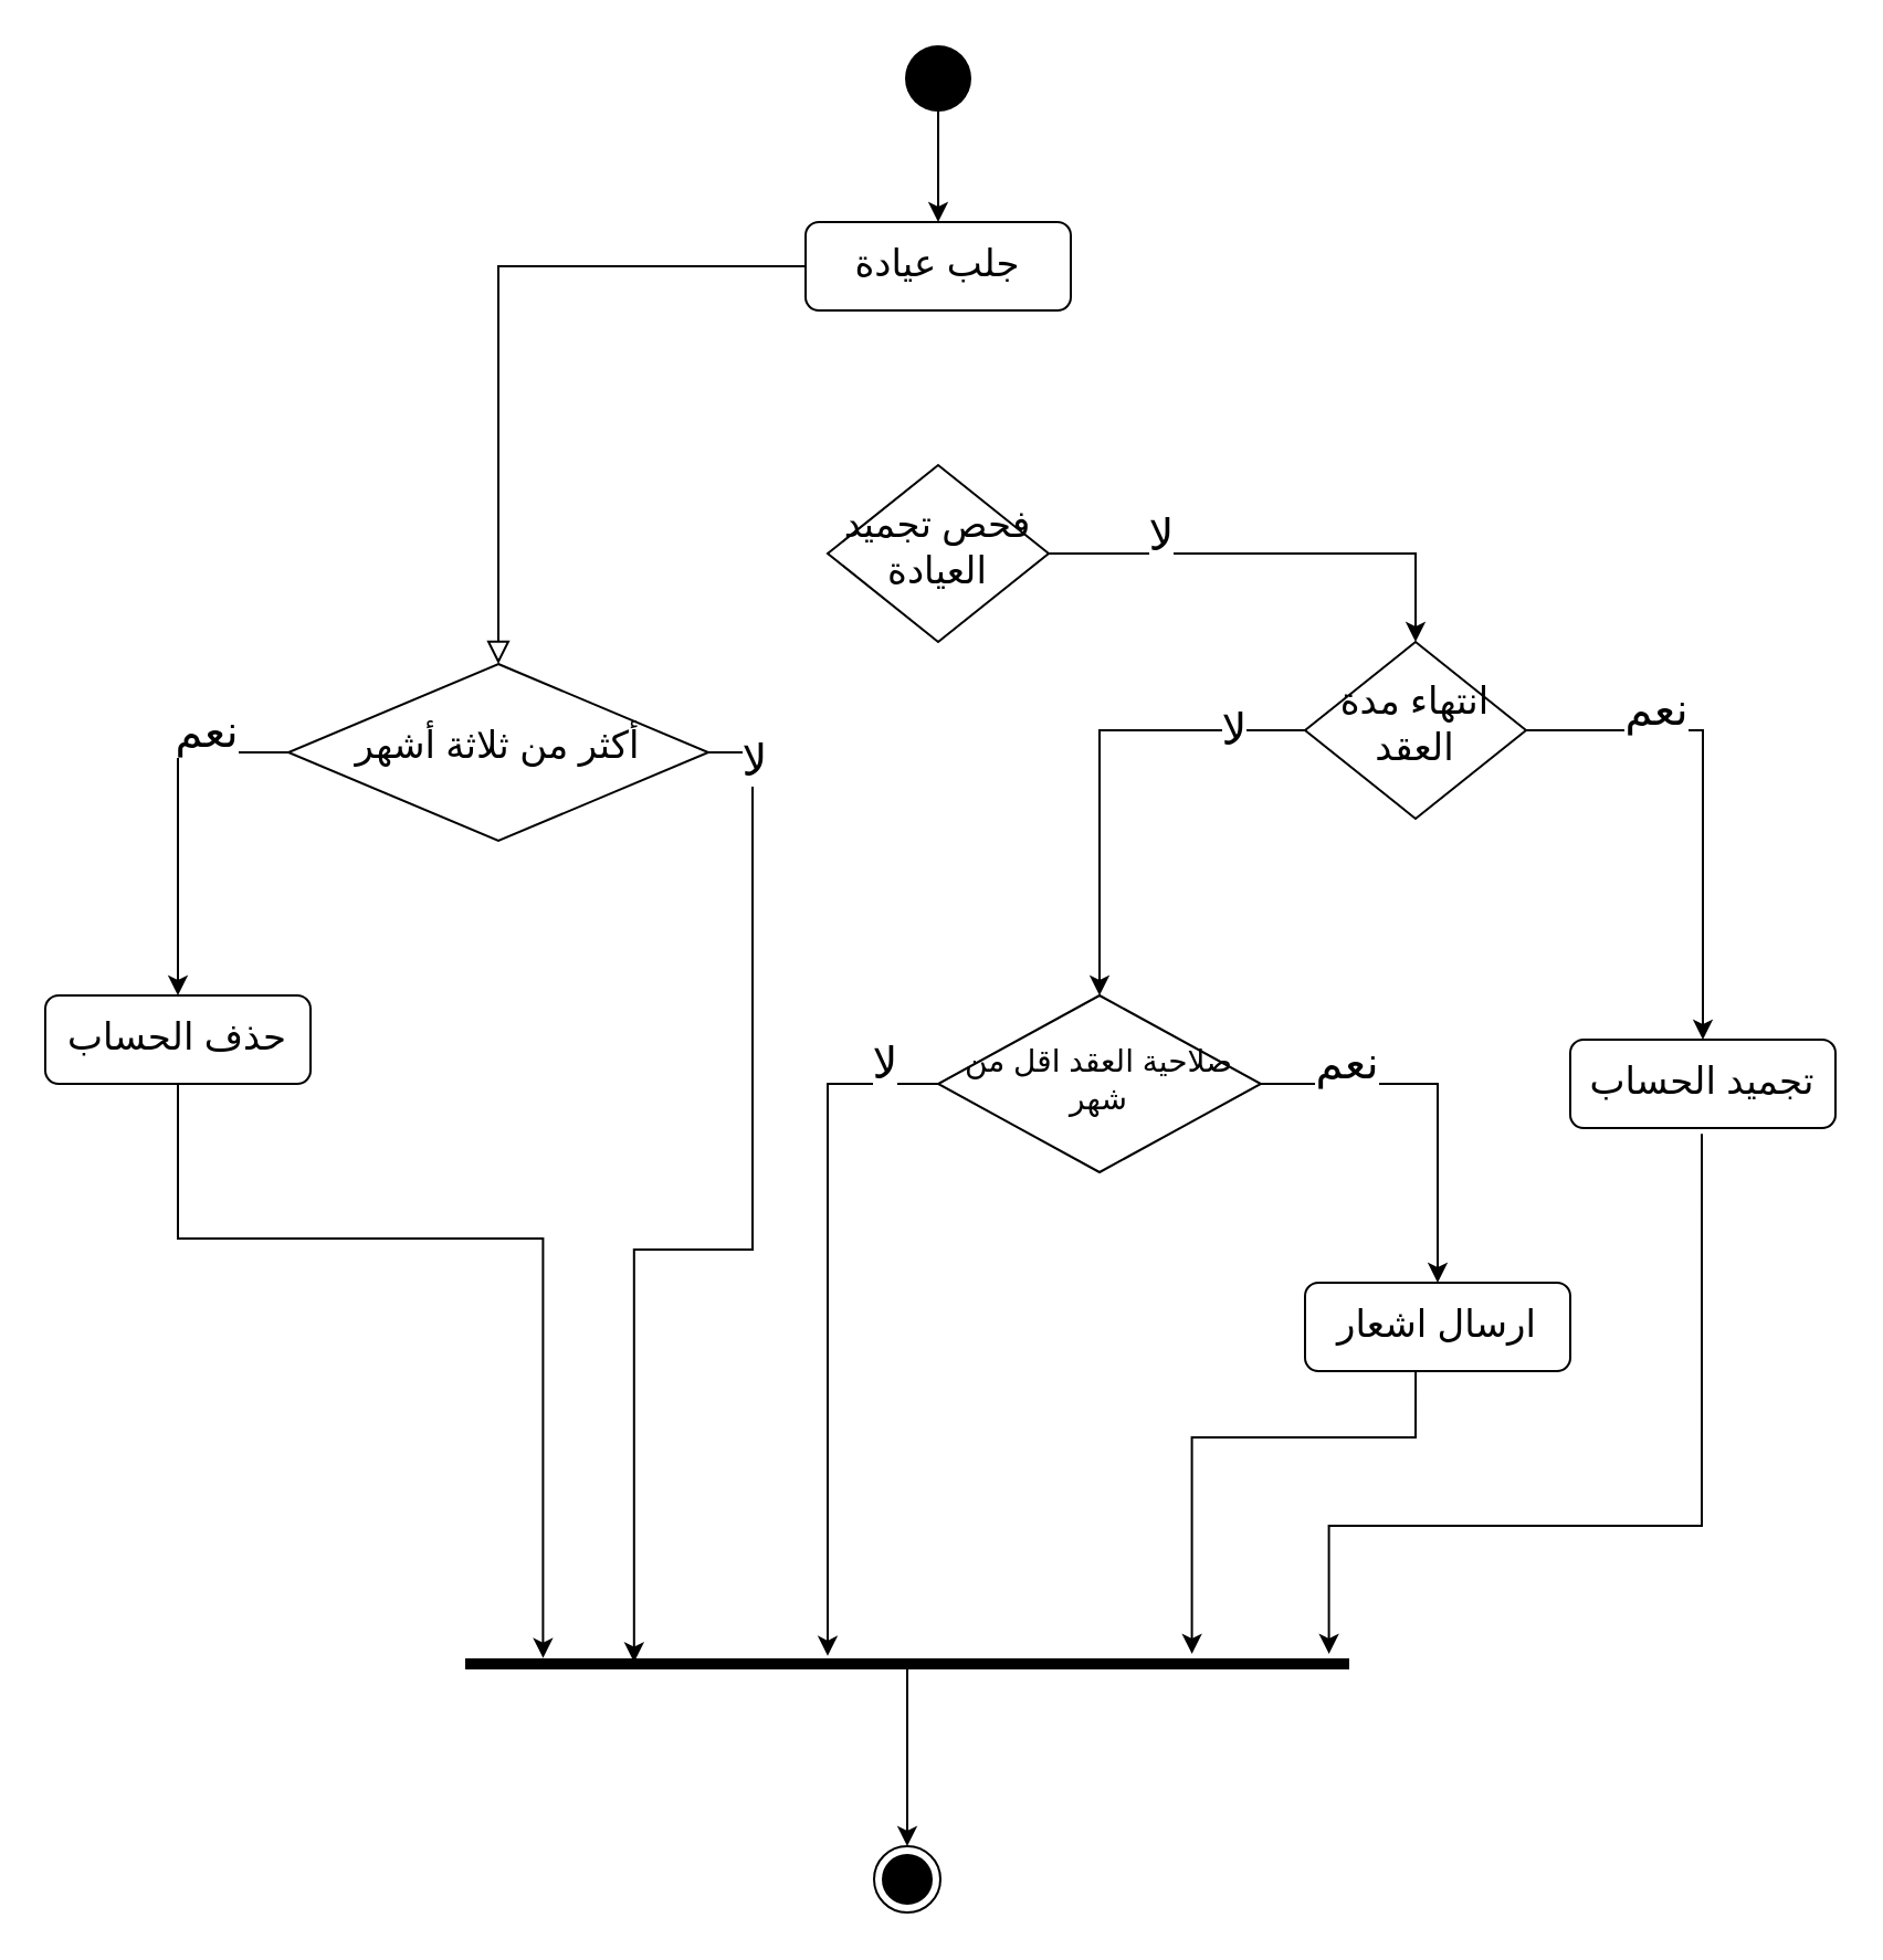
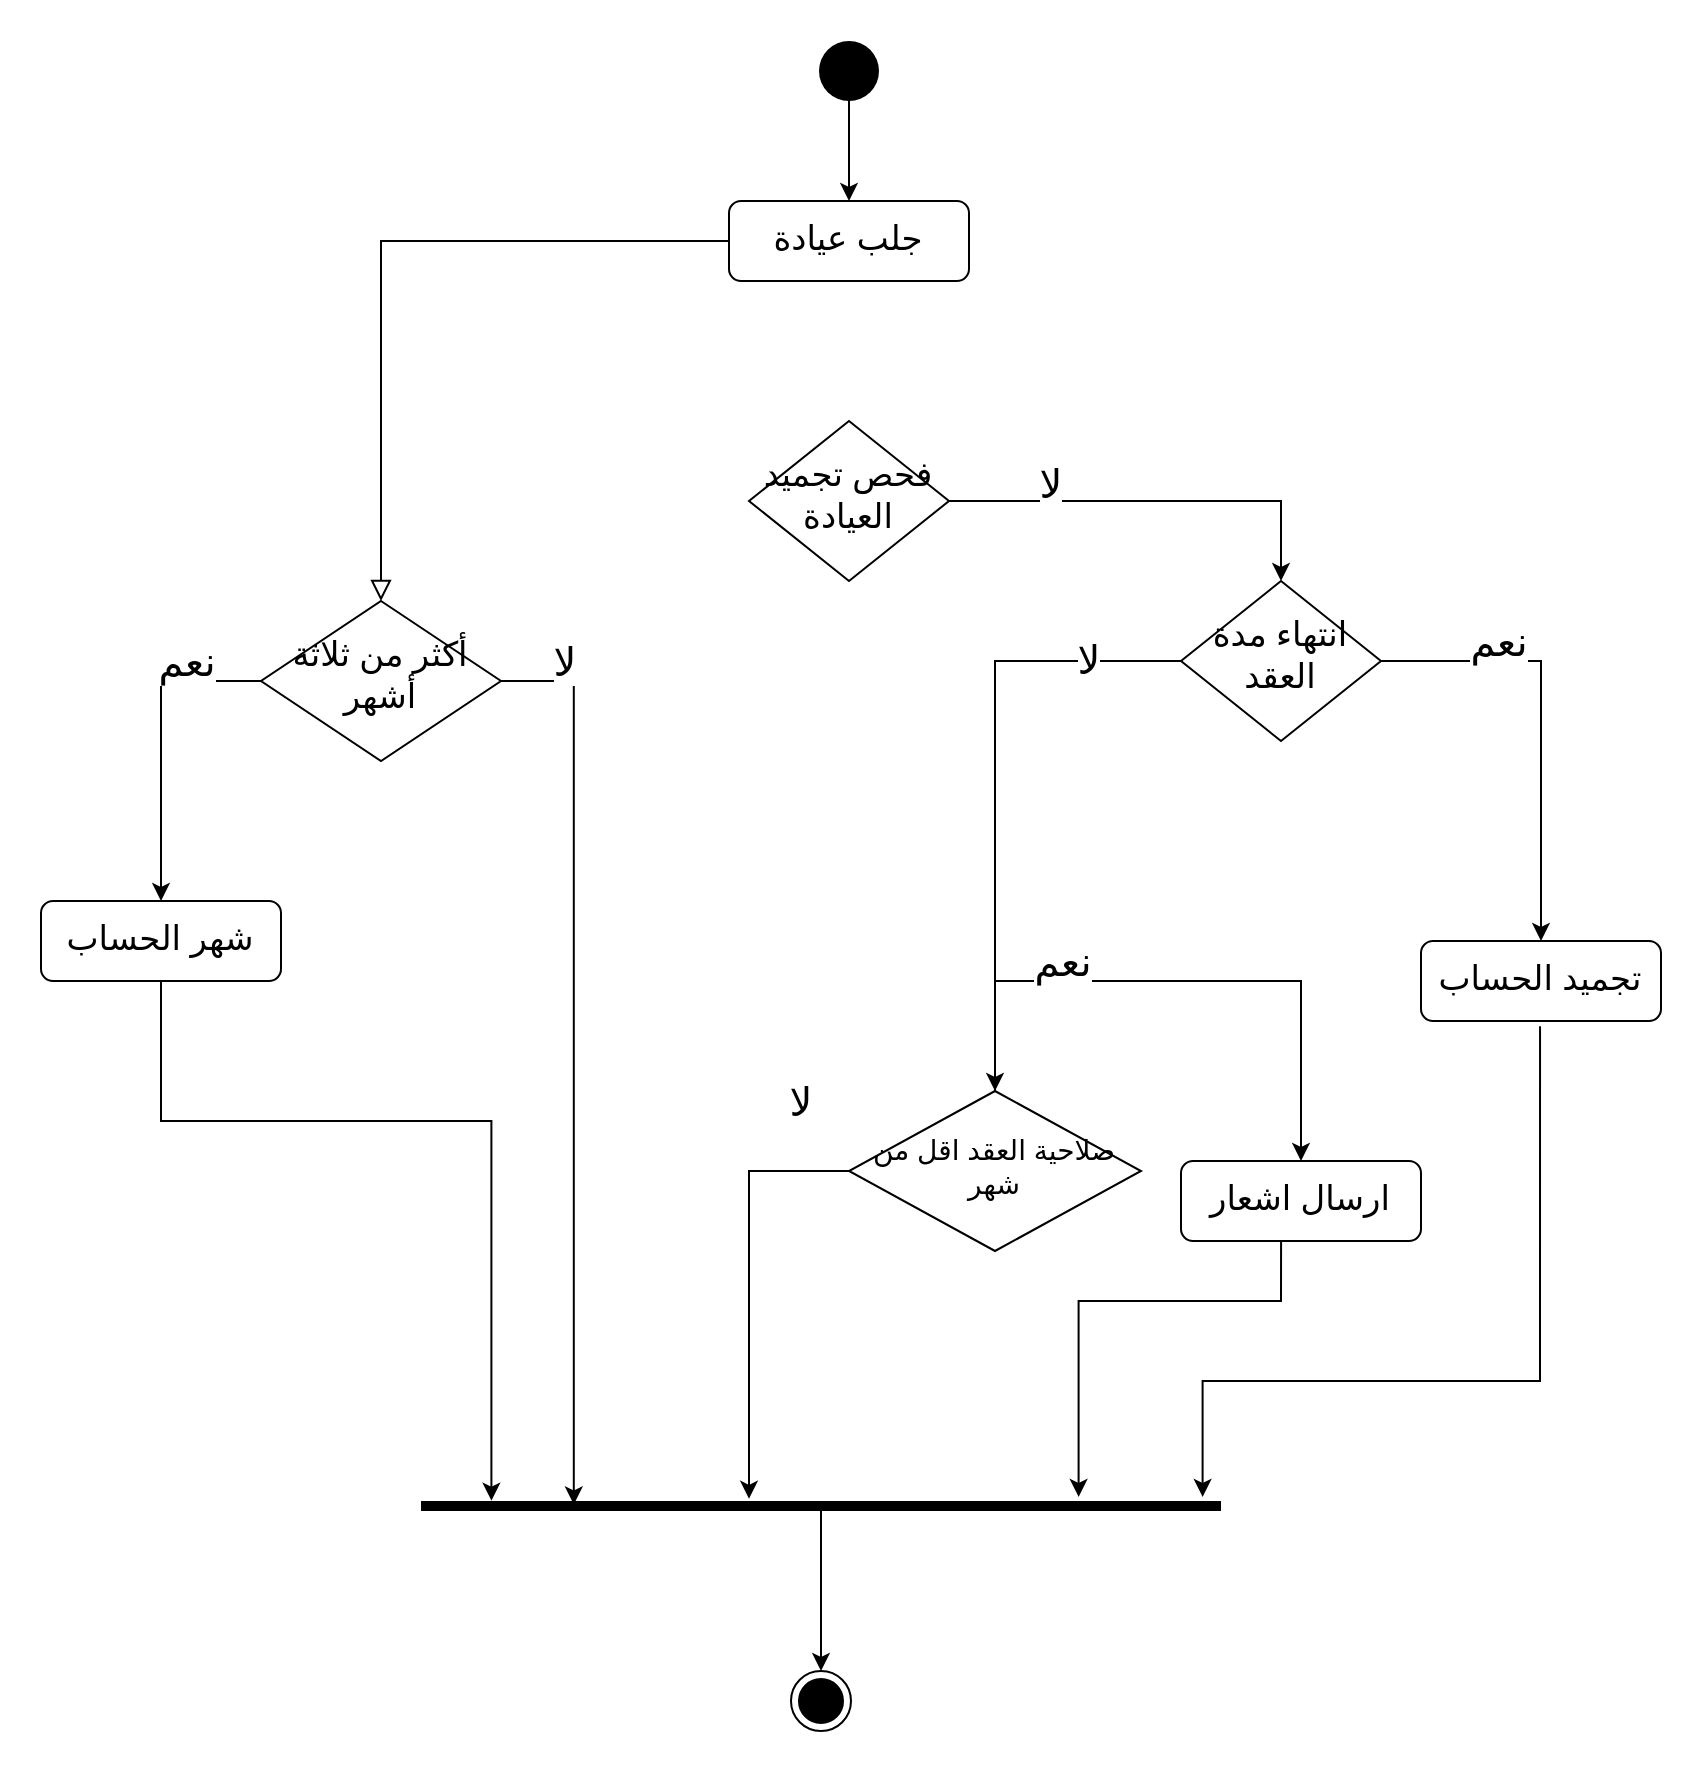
- <mxCell id="25" value="&lt;span style=&quot;font-size: 17px&quot;&gt;أكثر من ثلاثة أشهر&lt;/span&gt;" style="rhombus;whiteSpace=wrap;html=1;shadow=0;fontFamily=Helvetica;fontSize=12;align=center;strokeWidth=1;spacing=6;spacingTop=-4;" parent="1" vertex="1"><mxGeometry x="130" y="300" width="190" height="80" as="geometry" /></mxCell>
+ <mxCell id="25" value="&lt;span style=&quot;font-size: 17px&quot;&gt;أكثر من ثلاثة أشهر&lt;/span&gt;" style="rhombus;whiteSpace=wrap;html=1;shadow=0;fontFamily=Helvetica;fontSize=12;align=center;strokeWidth=1;spacing=6;spacingTop=-4;" parent="1" vertex="1"><mxGeometry x="130" y="300" width="120" height="80" as="geometry" /></mxCell>
- <mxCell id="30" value="&lt;font style=&quot;font-size: 17px&quot;&gt;حذف الحساب&lt;/font&gt;" style="rounded=1;whiteSpace=wrap;html=1;fontSize=12;glass=0;strokeWidth=1;shadow=0;" vertex="1" parent="1"><mxGeometry x="20" y="450" width="120" height="40" as="geometry" /></mxCell>
+ <mxCell id="30" value="&lt;font style=&quot;font-size: 17px&quot;&gt;شهر الحساب&lt;/font&gt;" style="rounded=1;whiteSpace=wrap;html=1;fontSize=12;glass=0;strokeWidth=1;shadow=0;" vertex="1" parent="1"><mxGeometry x="20" y="450" width="120" height="40" as="geometry" /></mxCell>
- <mxCell id="19" value="&lt;font style=&quot;font-size: 14px&quot;&gt;صلاحية العقد اقل من شهر&lt;/font&gt;" style="rhombus;whiteSpace=wrap;html=1;shadow=0;fontFamily=Helvetica;fontSize=12;align=center;strokeWidth=1;spacing=6;spacingTop=-4;" parent="1" vertex="1"><mxGeometry x="424" y="450" width="146" height="80" as="geometry" /></mxCell>
+ <mxCell id="19" value="&lt;font style=&quot;font-size: 14px&quot;&gt;صلاحية العقد اقل من شهر&lt;/font&gt;" style="rhombus;whiteSpace=wrap;html=1;shadow=0;fontFamily=Helvetica;fontSize=12;align=center;strokeWidth=1;spacing=6;spacingTop=-4;" parent="1" vertex="1"><mxGeometry x="424" y="545" width="146" height="80" as="geometry" /></mxCell>
